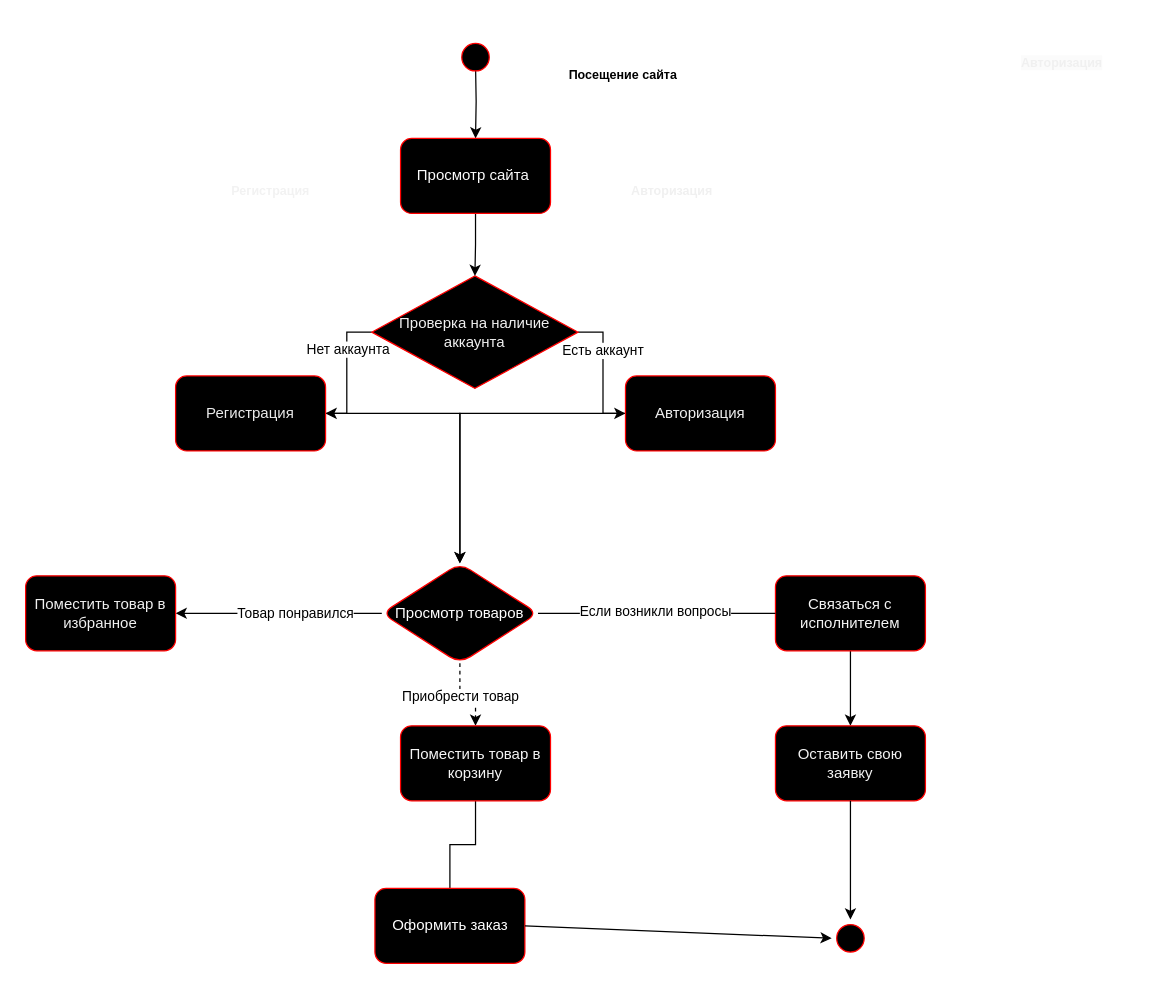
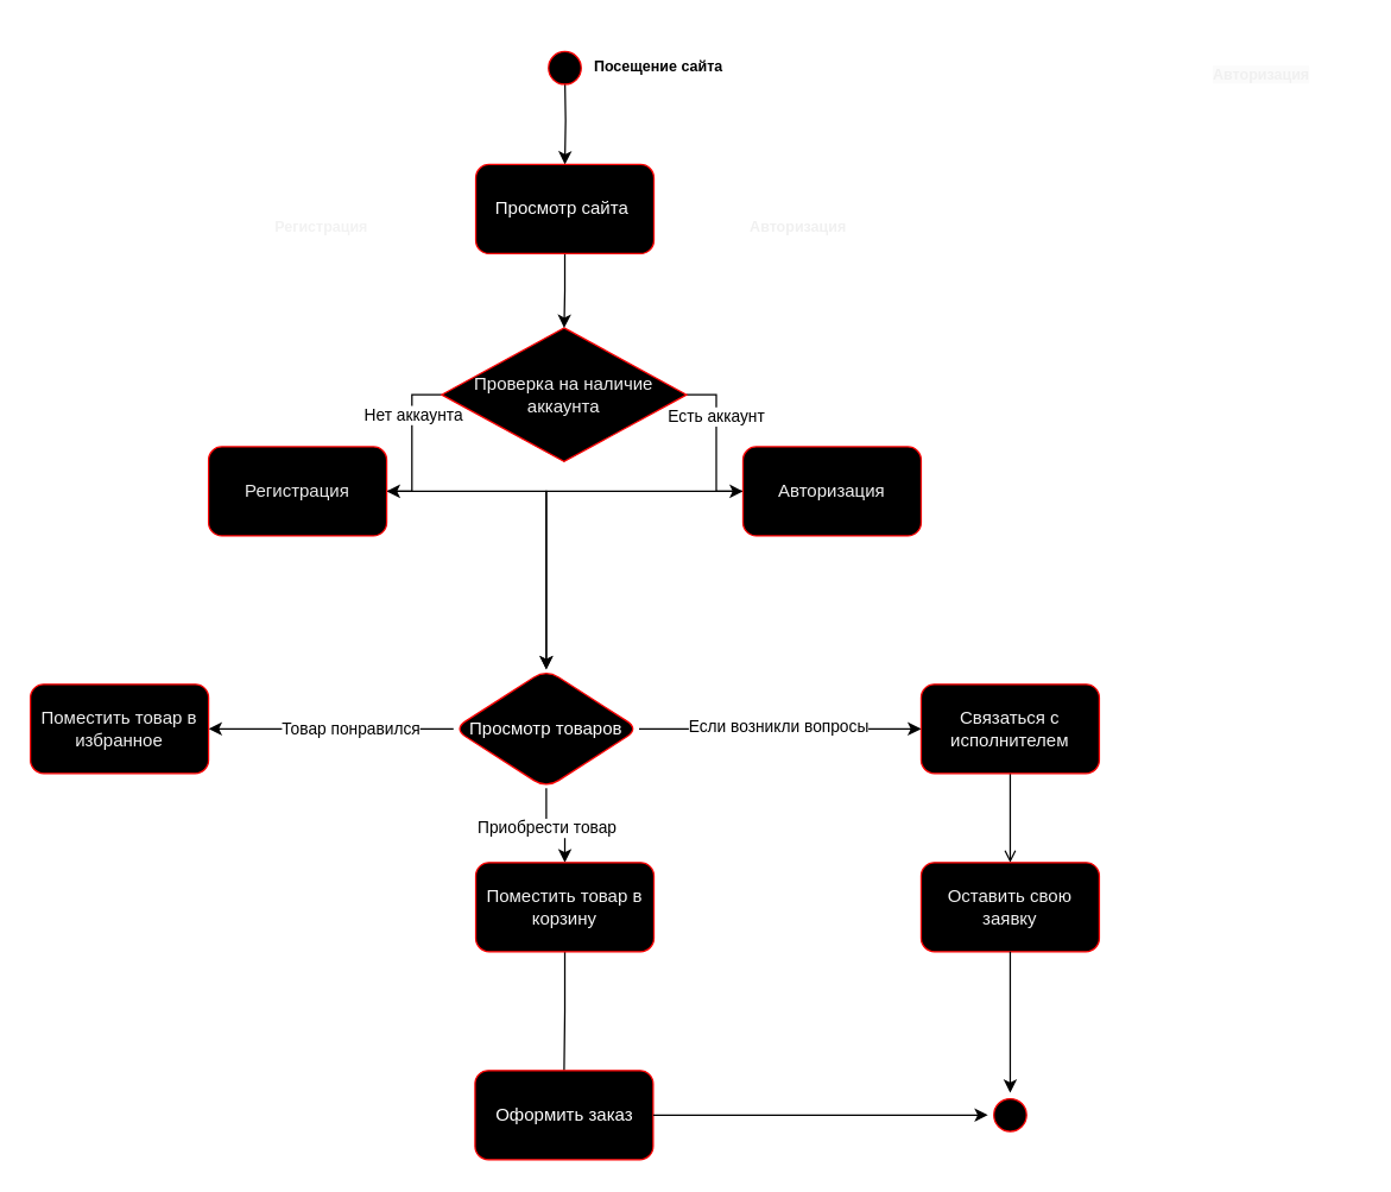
- <mxCell id="4" value="&lt;h1&gt;&lt;font style=&quot;font-size: 10px;&quot;&gt;Посещение сайта&lt;/font&gt;&lt;/h1&gt;" style="text;html=1;strokeColor=none;fillColor=none;spacing=5;spacingTop=-20;whiteSpace=wrap;overflow=hidden;rounded=0;" vertex="1" parent="1"><mxGeometry x="450" y="35" width="100" height="40" as="geometry" /></mxCell>
+ <mxCell id="4" value="&lt;h1&gt;&lt;font style=&quot;font-size: 10px;&quot;&gt;Посещение сайта&lt;/font&gt;&lt;/h1&gt;" style="text;html=1;strokeColor=none;fillColor=none;spacing=5;spacingTop=-20;whiteSpace=wrap;overflow=hidden;rounded=0;" vertex="1" parent="1"><mxGeometry x="395" y="20" width="100" height="40" as="geometry" /></mxCell>
- <mxCell id="30" value="" style="endArrow=none;html=1;rounded=0;exitX=1;exitY=0.5;exitDx=0;exitDy=0;entryX=0;entryY=0.5;entryDx=0;entryDy=0;" edge="1" parent="1" source="23" target="29"><mxGeometry width="50" height="50" relative="1" as="geometry"><mxPoint x="465" y="620" as="sourcePoint" /><mxPoint x="515" y="570" as="targetPoint" /></mxGeometry></mxCell>
+ <mxCell id="30" value="" style="endArrow=classic;html=1;rounded=0;exitX=1;exitY=0.5;exitDx=0;exitDy=0;entryX=0;entryY=0.5;entryDx=0;entryDy=0;" edge="1" parent="1" source="23" target="29"><mxGeometry width="50" height="50" relative="1" as="geometry"><mxPoint x="465" y="620" as="sourcePoint" /><mxPoint x="515" y="570" as="targetPoint" /></mxGeometry></mxCell>
- <mxCell id="19" value="" style="edgeStyle=orthogonalEdgeStyle;rounded=0;orthogonalLoop=1;jettySize=auto;html=1;dashed=1;" edge="1" parent="1" source="23" target="25"><mxGeometry relative="1" as="geometry" /></mxCell>
+ <mxCell id="19" value="" style="edgeStyle=orthogonalEdgeStyle;rounded=0;orthogonalLoop=1;jettySize=auto;html=1;" edge="1" parent="1" source="23" target="25"><mxGeometry relative="1" as="geometry" /></mxCell>
- <mxCell id="28" value="" style="edgeStyle=orthogonalEdgeStyle;rounded=0;orthogonalLoop=1;jettySize=auto;html=1;" edge="1" parent="1" source="29" target="32"><mxGeometry relative="1" as="geometry" /></mxCell>
+ <mxCell id="28" value="" style="edgeStyle=orthogonalEdgeStyle;rounded=0;orthogonalLoop=1;jettySize=auto;html=1;endArrow=open;" edge="1" parent="1" source="29" target="32"><mxGeometry relative="1" as="geometry" /></mxCell>
- <mxCell id="27" value="&lt;font color=&quot;#ffffff&quot;&gt;Оформить заказ&lt;/font&gt;" style="whiteSpace=wrap;html=1;fillColor=#000000;strokeColor=#ff0000;rounded=1;" vertex="1" parent="1"><mxGeometry x="299.5" y="710" width="120" height="60" as="geometry" /></mxCell>
+ <mxCell id="27" value="&lt;font color=&quot;#ffffff&quot;&gt;Оформить заказ&lt;/font&gt;" style="whiteSpace=wrap;html=1;fillColor=#000000;strokeColor=#ff0000;rounded=1;" vertex="1" parent="1"><mxGeometry x="319.5" y="720" width="120" height="60" as="geometry" /></mxCell>
